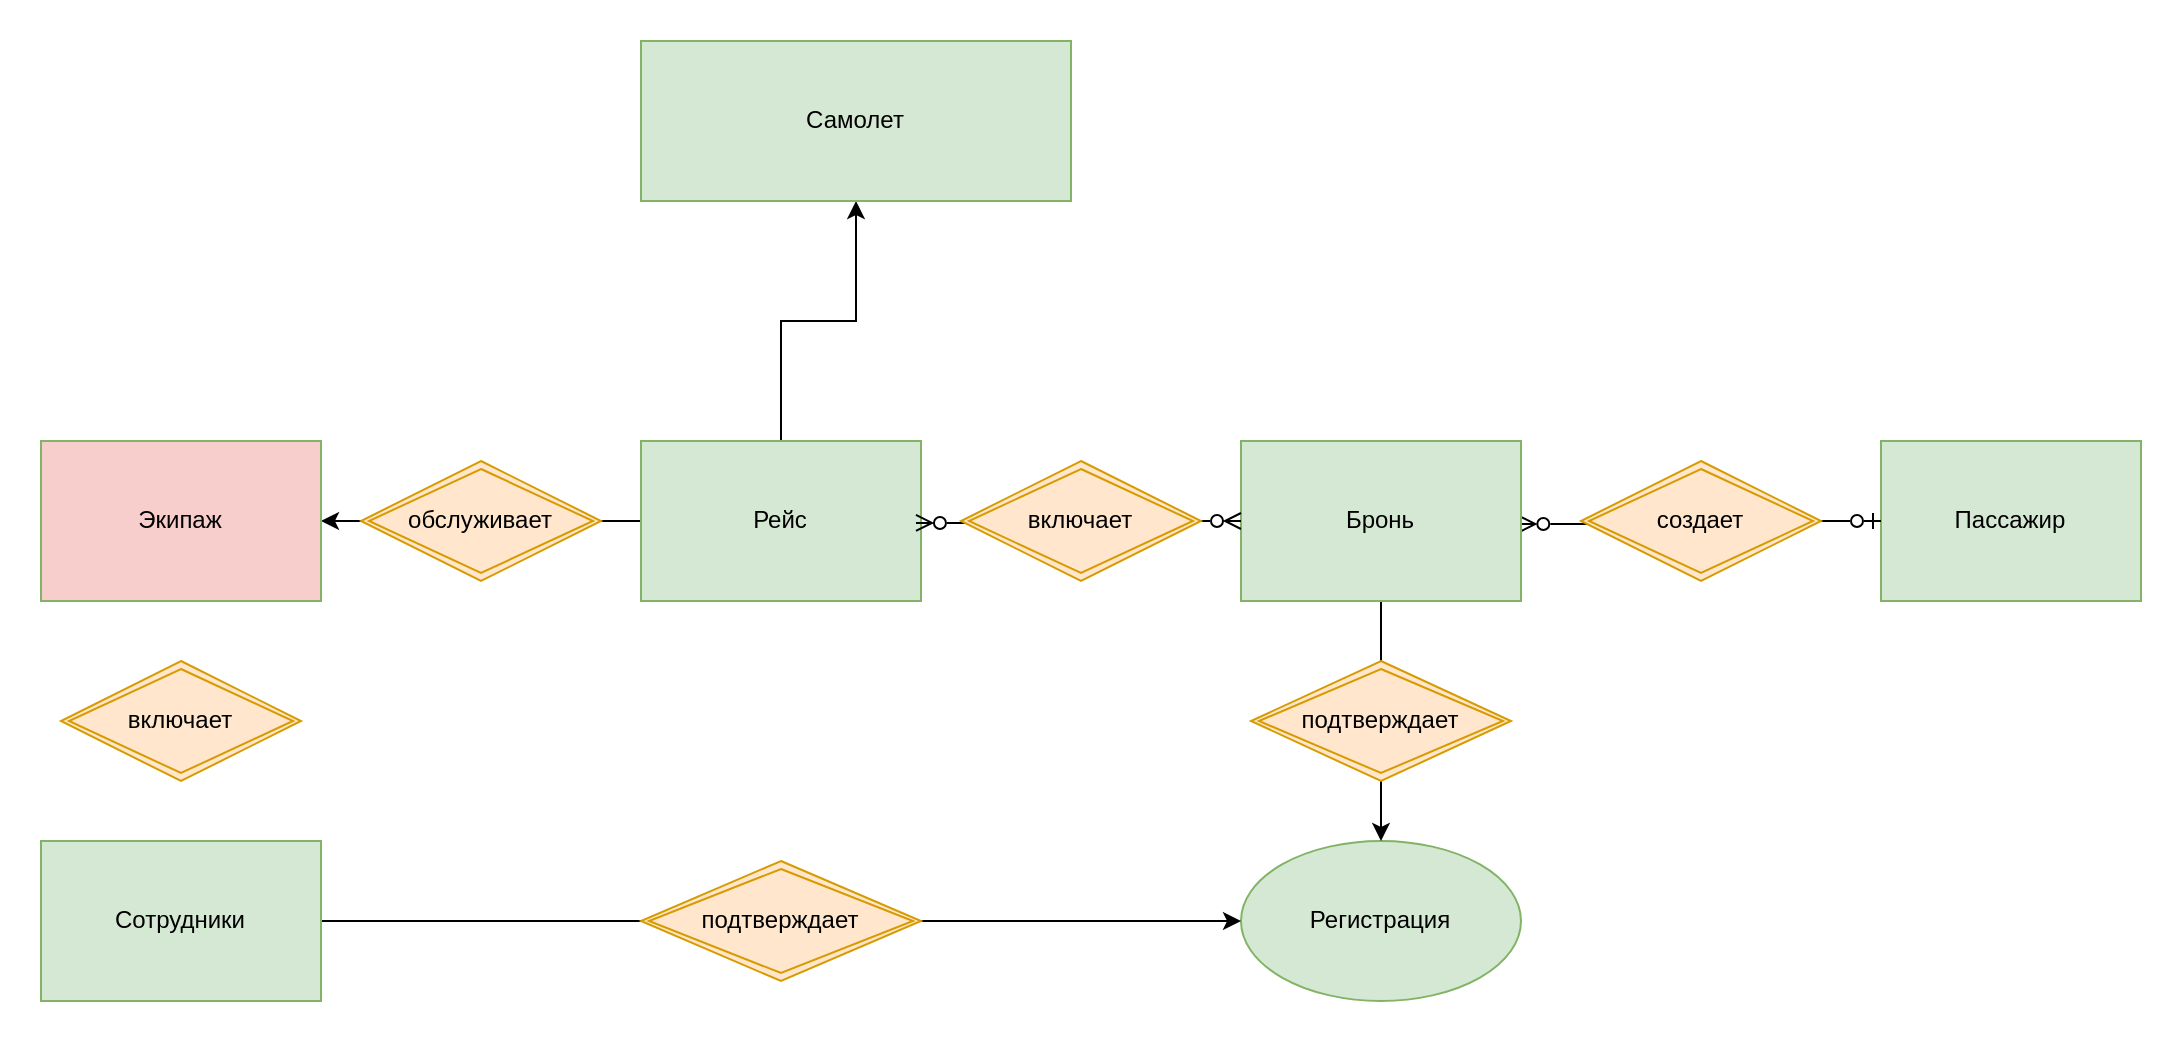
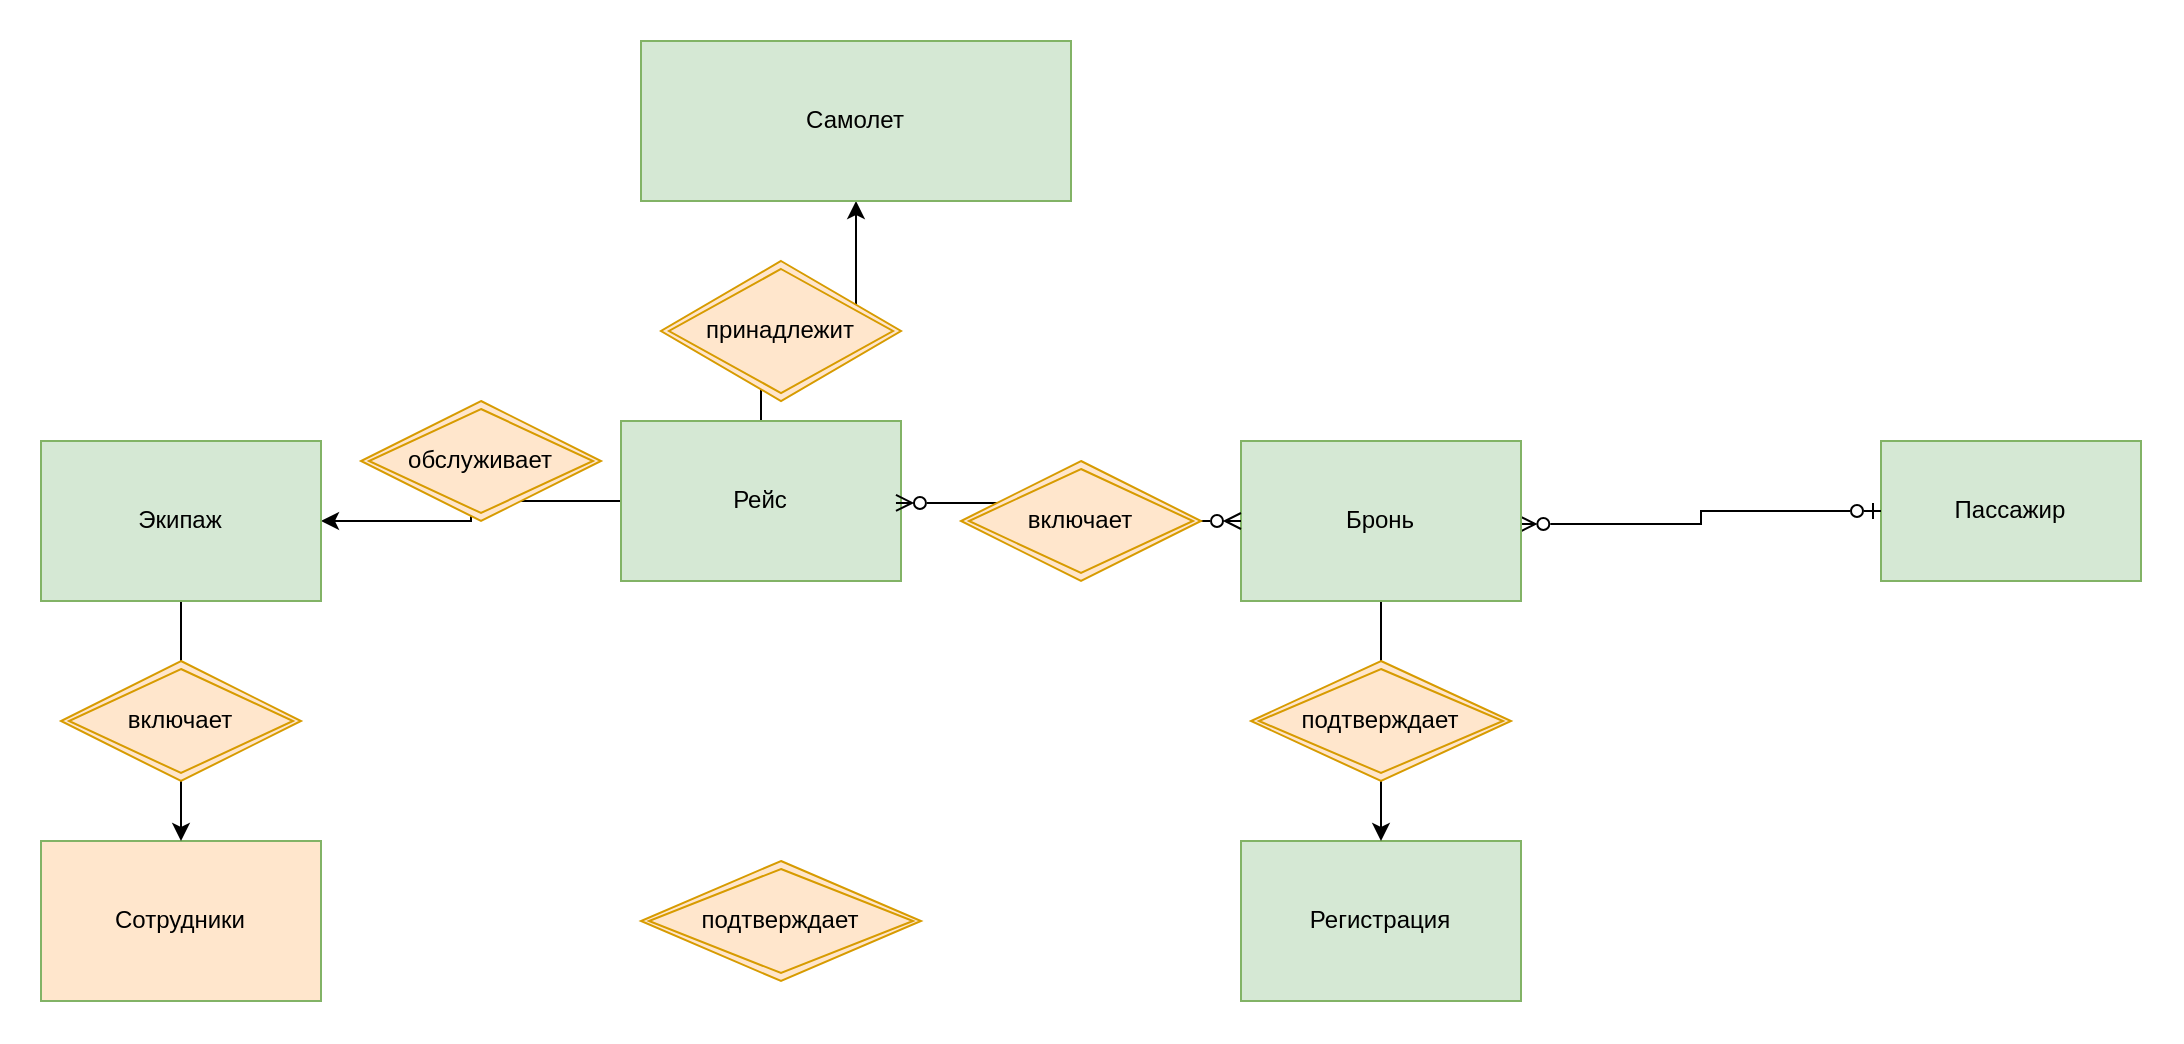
+ <mxCell id="13" value="принадлежит" style="shape=rhombus;double=1;perimeter=rhombusPerimeter;whiteSpace=wrap;html=1;align=center;fillColor=#ffe6cc;strokeColor=#d79b00;" vertex="1" parent="1"><mxGeometry x="330" y="130" width="120" height="70" as="geometry" /></mxCell>
- <mxCell id="12" value="Экипаж" style="whiteSpace=wrap;html=1;align=center;fillColor=#f8cecc;strokeColor=#82b366;" vertex="1" parent="1"><mxGeometry x="20" y="220" width="140" height="80" as="geometry" /></mxCell>
+ <mxCell id="12" value="Экипаж" style="whiteSpace=wrap;html=1;align=center;fillColor=#d5e8d4;strokeColor=#82b366;" vertex="1" parent="1"><mxGeometry x="20" y="220" width="140" height="80" as="geometry" /></mxCell>
- <mxCell id="14" value="обслуживает" style="shape=rhombus;double=1;perimeter=rhombusPerimeter;whiteSpace=wrap;html=1;align=center;fillColor=#ffe6cc;strokeColor=#d79b00;" vertex="1" parent="1"><mxGeometry x="180" y="230" width="120" height="60" as="geometry" /></mxCell>
+ <mxCell id="14" value="обслуживает" style="shape=rhombus;double=1;perimeter=rhombusPerimeter;whiteSpace=wrap;html=1;align=center;fillColor=#ffe6cc;strokeColor=#d79b00;" vertex="1" parent="1"><mxGeometry x="180" y="200" width="120" height="60" as="geometry" /></mxCell>
- <mxCell id="5" value="Рейс" style="whiteSpace=wrap;html=1;align=center;fillColor=#d5e8d4;strokeColor=#82b366;" vertex="1" parent="1"><mxGeometry x="320" y="220" width="140" height="80" as="geometry" /></mxCell>
+ <mxCell id="5" value="Рейс" style="whiteSpace=wrap;html=1;align=center;fillColor=#d5e8d4;strokeColor=#82b366;" vertex="1" parent="1"><mxGeometry x="310" y="210" width="140" height="80" as="geometry" /></mxCell>
- <mxCell id="16" value="создает" style="shape=rhombus;double=1;perimeter=rhombusPerimeter;whiteSpace=wrap;html=1;align=center;fillColor=#ffe6cc;strokeColor=#d79b00;" vertex="1" parent="1"><mxGeometry x="790" y="230" width="120" height="60" as="geometry" /></mxCell>
- <mxCell id="2" value="Пассажир" style="whiteSpace=wrap;html=1;align=center;fillColor=#d5e8d4;strokeColor=#82b366;" vertex="1" parent="1"><mxGeometry x="940" y="220" width="130" height="80" as="geometry" /></mxCell>
+ <mxCell id="2" value="Пассажир" style="whiteSpace=wrap;html=1;align=center;fillColor=#d5e8d4;strokeColor=#82b366;" vertex="1" parent="1"><mxGeometry x="940" y="220" width="130" height="70" as="geometry" /></mxCell>
+ <mxCell id="11" style="edgeStyle=orthogonalEdgeStyle;rounded=0;orthogonalLoop=1;jettySize=auto;html=1;" edge="1" parent="1" source="12" target="10"><mxGeometry relative="1" as="geometry" /></mxCell>
- <mxCell id="10" value="Сотрудники" style="whiteSpace=wrap;html=1;align=center;fillColor=#d5e8d4;strokeColor=#82b366;" vertex="1" parent="1"><mxGeometry x="20" y="420" width="140" height="80" as="geometry" /></mxCell>
+ <mxCell id="10" value="Сотрудники" style="whiteSpace=wrap;html=1;align=center;fillColor=#ffe6cc;strokeColor=#82b366;" vertex="1" parent="1"><mxGeometry x="20" y="420" width="140" height="80" as="geometry" /></mxCell>
- <mxCell id="9" style="edgeStyle=orthogonalEdgeStyle;rounded=0;orthogonalLoop=1;jettySize=auto;html=1;" edge="1" parent="1" source="10" target="8"><mxGeometry relative="1" as="geometry" /></mxCell>
- <mxCell id="8" value="Регистрация" style="ellipse;whiteSpace=wrap;html=1;align=center;fillColor=#d5e8d4;strokeColor=#82b366;" vertex="1" parent="1"><mxGeometry x="620" y="420" width="140" height="80" as="geometry" /></mxCell>
+ <mxCell id="8" value="Регистрация" style="whiteSpace=wrap;html=1;align=center;fillColor=#d5e8d4;strokeColor=#82b366;" vertex="1" parent="1"><mxGeometry x="620" y="420" width="140" height="80" as="geometry" /></mxCell>
